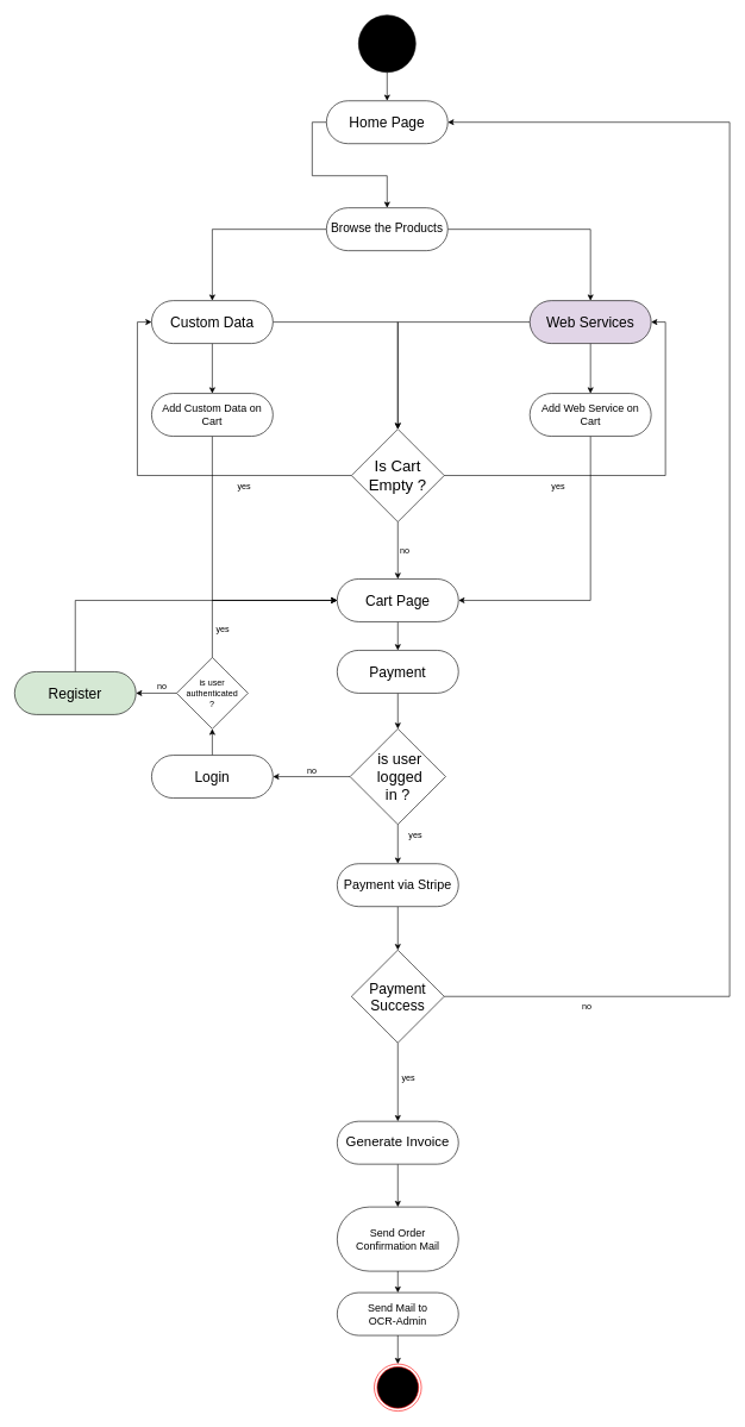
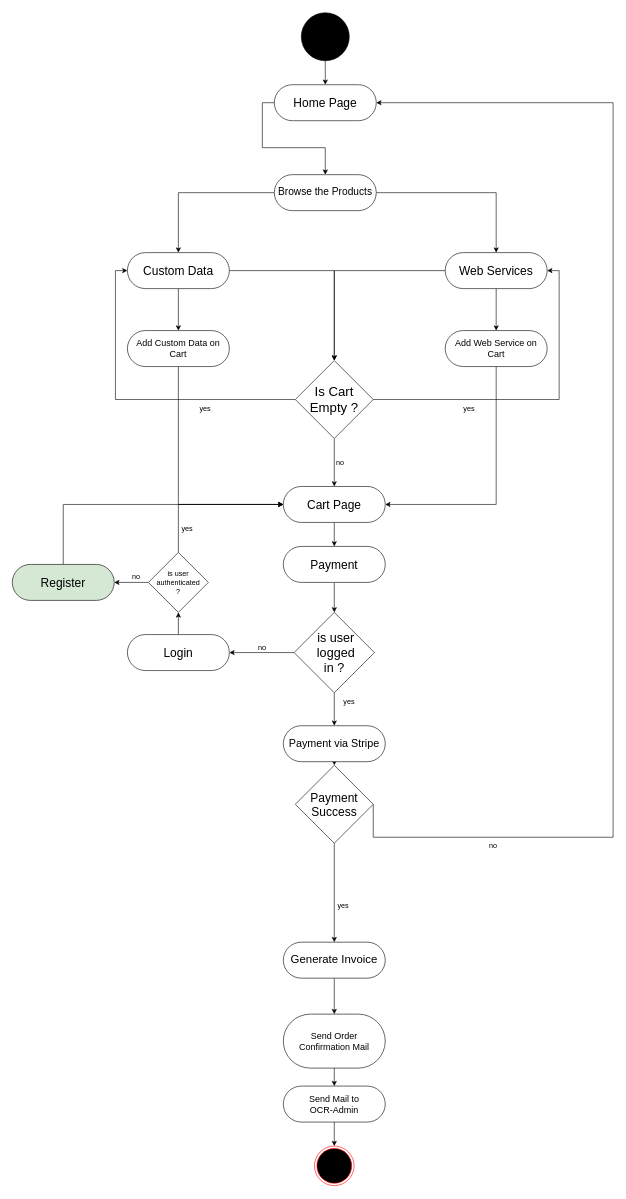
- <mxCell id="14" value="&lt;font style=&quot;font-size: 20px&quot;&gt;Web Services&lt;/font&gt;" style="rounded=1;whiteSpace=wrap;html=1;fillColor=#e1d5e7;arcSize=50;" vertex="1" parent="1"><mxGeometry x="742" y="420" width="170" height="60" as="geometry" /></mxCell>
+ <mxCell id="14" value="&lt;font style=&quot;font-size: 20px&quot;&gt;Web Services&lt;/font&gt;" style="rounded=1;whiteSpace=wrap;html=1;fillColor=#FFFFFF;arcSize=50;" vertex="1" parent="1"><mxGeometry x="742" y="420" width="170" height="60" as="geometry" /></mxCell>
- <mxCell id="30" value="&lt;font style=&quot;font-size: 20px&quot;&gt;Payment&lt;br&gt;Success&lt;br&gt;&lt;/font&gt;" style="rhombus;whiteSpace=wrap;html=1;fillColor=#FFFFFF;" vertex="1" parent="1"><mxGeometry x="492" y="1330" width="130" height="130" as="geometry" /></mxCell>
+ <mxCell id="30" value="&lt;font style=&quot;font-size: 20px&quot;&gt;Payment&lt;br&gt;Success&lt;br&gt;&lt;/font&gt;" style="rhombus;whiteSpace=wrap;html=1;fillColor=#FFFFFF;" vertex="1" parent="1"><mxGeometry x="492" y="1275" width="130" height="130" as="geometry" /></mxCell>
